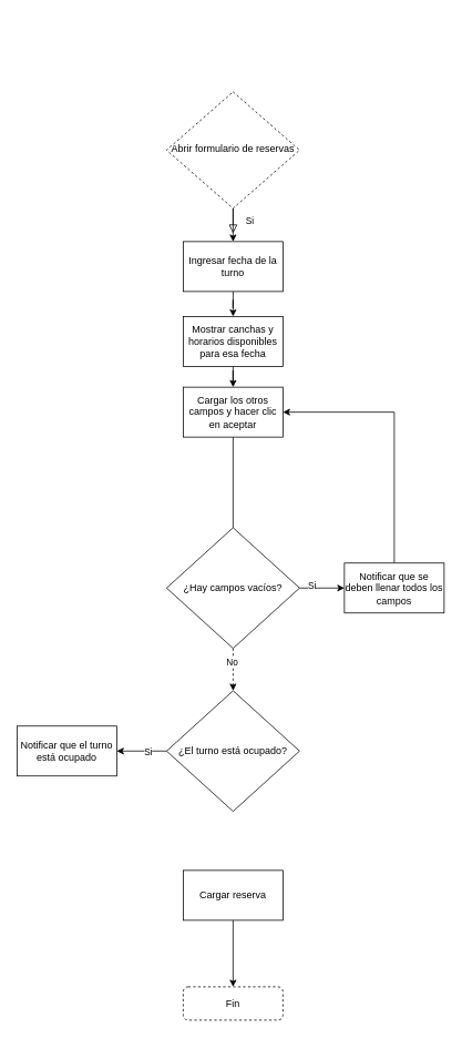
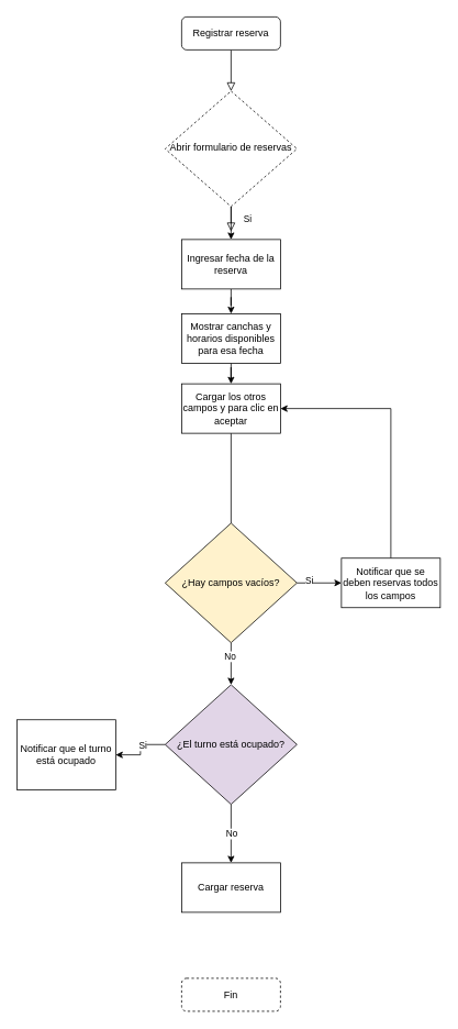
+ <mxCell id="3" value="Registrar reserva" style="rounded=1;whiteSpace=wrap;html=1;fontSize=12;glass=0;strokeWidth=1;shadow=0;" parent="1" vertex="1"><mxGeometry x="220" y="20" width="120" height="40" as="geometry" /></mxCell>
+ <mxCell id="2" value="" style="rounded=0;html=1;jettySize=auto;orthogonalLoop=1;fontSize=11;endArrow=block;endFill=0;endSize=8;strokeWidth=1;shadow=0;labelBackgroundColor=none;edgeStyle=orthogonalEdgeStyle;" parent="1" source="3" target="6" edge="1"><mxGeometry relative="1" as="geometry" /></mxCell>
- <mxCell id="9" value="Ingresar fecha de la turno" style="rounded=0;whiteSpace=wrap;html=1;" parent="1" vertex="1"><mxGeometry x="220" y="290" width="120" height="60" as="geometry" /></mxCell>
+ <mxCell id="9" value="Ingresar fecha de la reserva" style="rounded=0;whiteSpace=wrap;html=1;" parent="1" vertex="1"><mxGeometry x="220" y="290" width="120" height="60" as="geometry" /></mxCell>
- <mxCell id="22" value="Cargar los otros campos y hacer clic en aceptar" style="rounded=0;whiteSpace=wrap;html=1;" vertex="1" parent="1"><mxGeometry x="220" y="465" width="120" height="60" as="geometry" /></mxCell>
+ <mxCell id="22" value="Cargar los otros campos y para clic en aceptar" style="rounded=0;whiteSpace=wrap;html=1;" vertex="1" parent="1"><mxGeometry x="220" y="465" width="120" height="60" as="geometry" /></mxCell>
- <mxCell id="14" value="¿Hay campos vacíos?" style="rhombus;whiteSpace=wrap;html=1;" parent="1" vertex="1"><mxGeometry x="200" y="634" width="160" height="145" as="geometry" /></mxCell>
+ <mxCell id="14" value="¿Hay campos vacíos?" style="rhombus;whiteSpace=wrap;html=1;fillColor=#fff2cc;" parent="1" vertex="1"><mxGeometry x="200" y="634" width="160" height="145" as="geometry" /></mxCell>
- <mxCell id="16" value="Notificar que se deben llenar todos los campos" style="rounded=0;whiteSpace=wrap;html=1;" parent="1" vertex="1"><mxGeometry x="414" y="676.5" width="120" height="60" as="geometry" /></mxCell>
+ <mxCell id="16" value="Notificar que se deben reservas todos los campos" style="rounded=0;whiteSpace=wrap;html=1;" parent="1" vertex="1"><mxGeometry x="414" y="676.5" width="120" height="60" as="geometry" /></mxCell>
- <mxCell id="12" style="edgeStyle=orthogonalEdgeStyle;rounded=0;orthogonalLoop=1;jettySize=auto;html=1;entryX=0.5;entryY=0;entryDx=0;entryDy=0;exitX=0.5;exitY=1;exitDx=0;exitDy=0;dashed=1;" parent="1" source="14" target="27" edge="1"><mxGeometry relative="1" as="geometry" /></mxCell>
+ <mxCell id="12" style="edgeStyle=orthogonalEdgeStyle;rounded=0;orthogonalLoop=1;jettySize=auto;html=1;entryX=0.5;entryY=0;entryDx=0;entryDy=0;exitX=0.5;exitY=1;exitDx=0;exitDy=0;" parent="1" source="14" target="27" edge="1"><mxGeometry relative="1" as="geometry" /></mxCell>
- <mxCell id="28" value="Notificar que el turno está ocupado" style="rounded=0;whiteSpace=wrap;html=1;" vertex="1" parent="1"><mxGeometry x="20" y="872.5" width="120" height="60" as="geometry" /></mxCell>
+ <mxCell id="28" value="Notificar que el turno está ocupado" style="rounded=0;whiteSpace=wrap;html=1;" vertex="1" parent="1"><mxGeometry x="20" y="872.5" width="120" height="85" as="geometry" /></mxCell>
- <mxCell id="27" value="¿El turno está ocupado?" style="rhombus;whiteSpace=wrap;html=1;" vertex="1" parent="1"><mxGeometry x="200" y="830" width="160" height="145" as="geometry" /></mxCell>
+ <mxCell id="27" value="¿El turno está ocupado?" style="rhombus;whiteSpace=wrap;html=1;fillColor=#e1d5e7;" vertex="1" parent="1"><mxGeometry x="200" y="830" width="160" height="145" as="geometry" /></mxCell>
+ <mxCell id="23" style="edgeStyle=orthogonalEdgeStyle;rounded=0;orthogonalLoop=1;jettySize=auto;html=1;entryX=0.5;entryY=0;entryDx=0;entryDy=0;" edge="1" parent="1" source="27" target="18"><mxGeometry relative="1" as="geometry" /></mxCell>
+ <mxCell id="24" value="No" style="edgeLabel;html=1;align=center;verticalAlign=middle;resizable=0;points=[];" vertex="1" connectable="0" parent="23"><mxGeometry x="-0.014" relative="1" as="geometry"><mxPoint as="offset" /></mxGeometry></mxCell>
- <mxCell id="17" style="edgeStyle=orthogonalEdgeStyle;rounded=0;orthogonalLoop=1;jettySize=auto;html=1;entryX=0.5;entryY=0;entryDx=0;entryDy=0;" parent="1" source="18" target="7" edge="1"><mxGeometry relative="1" as="geometry" /></mxCell>
